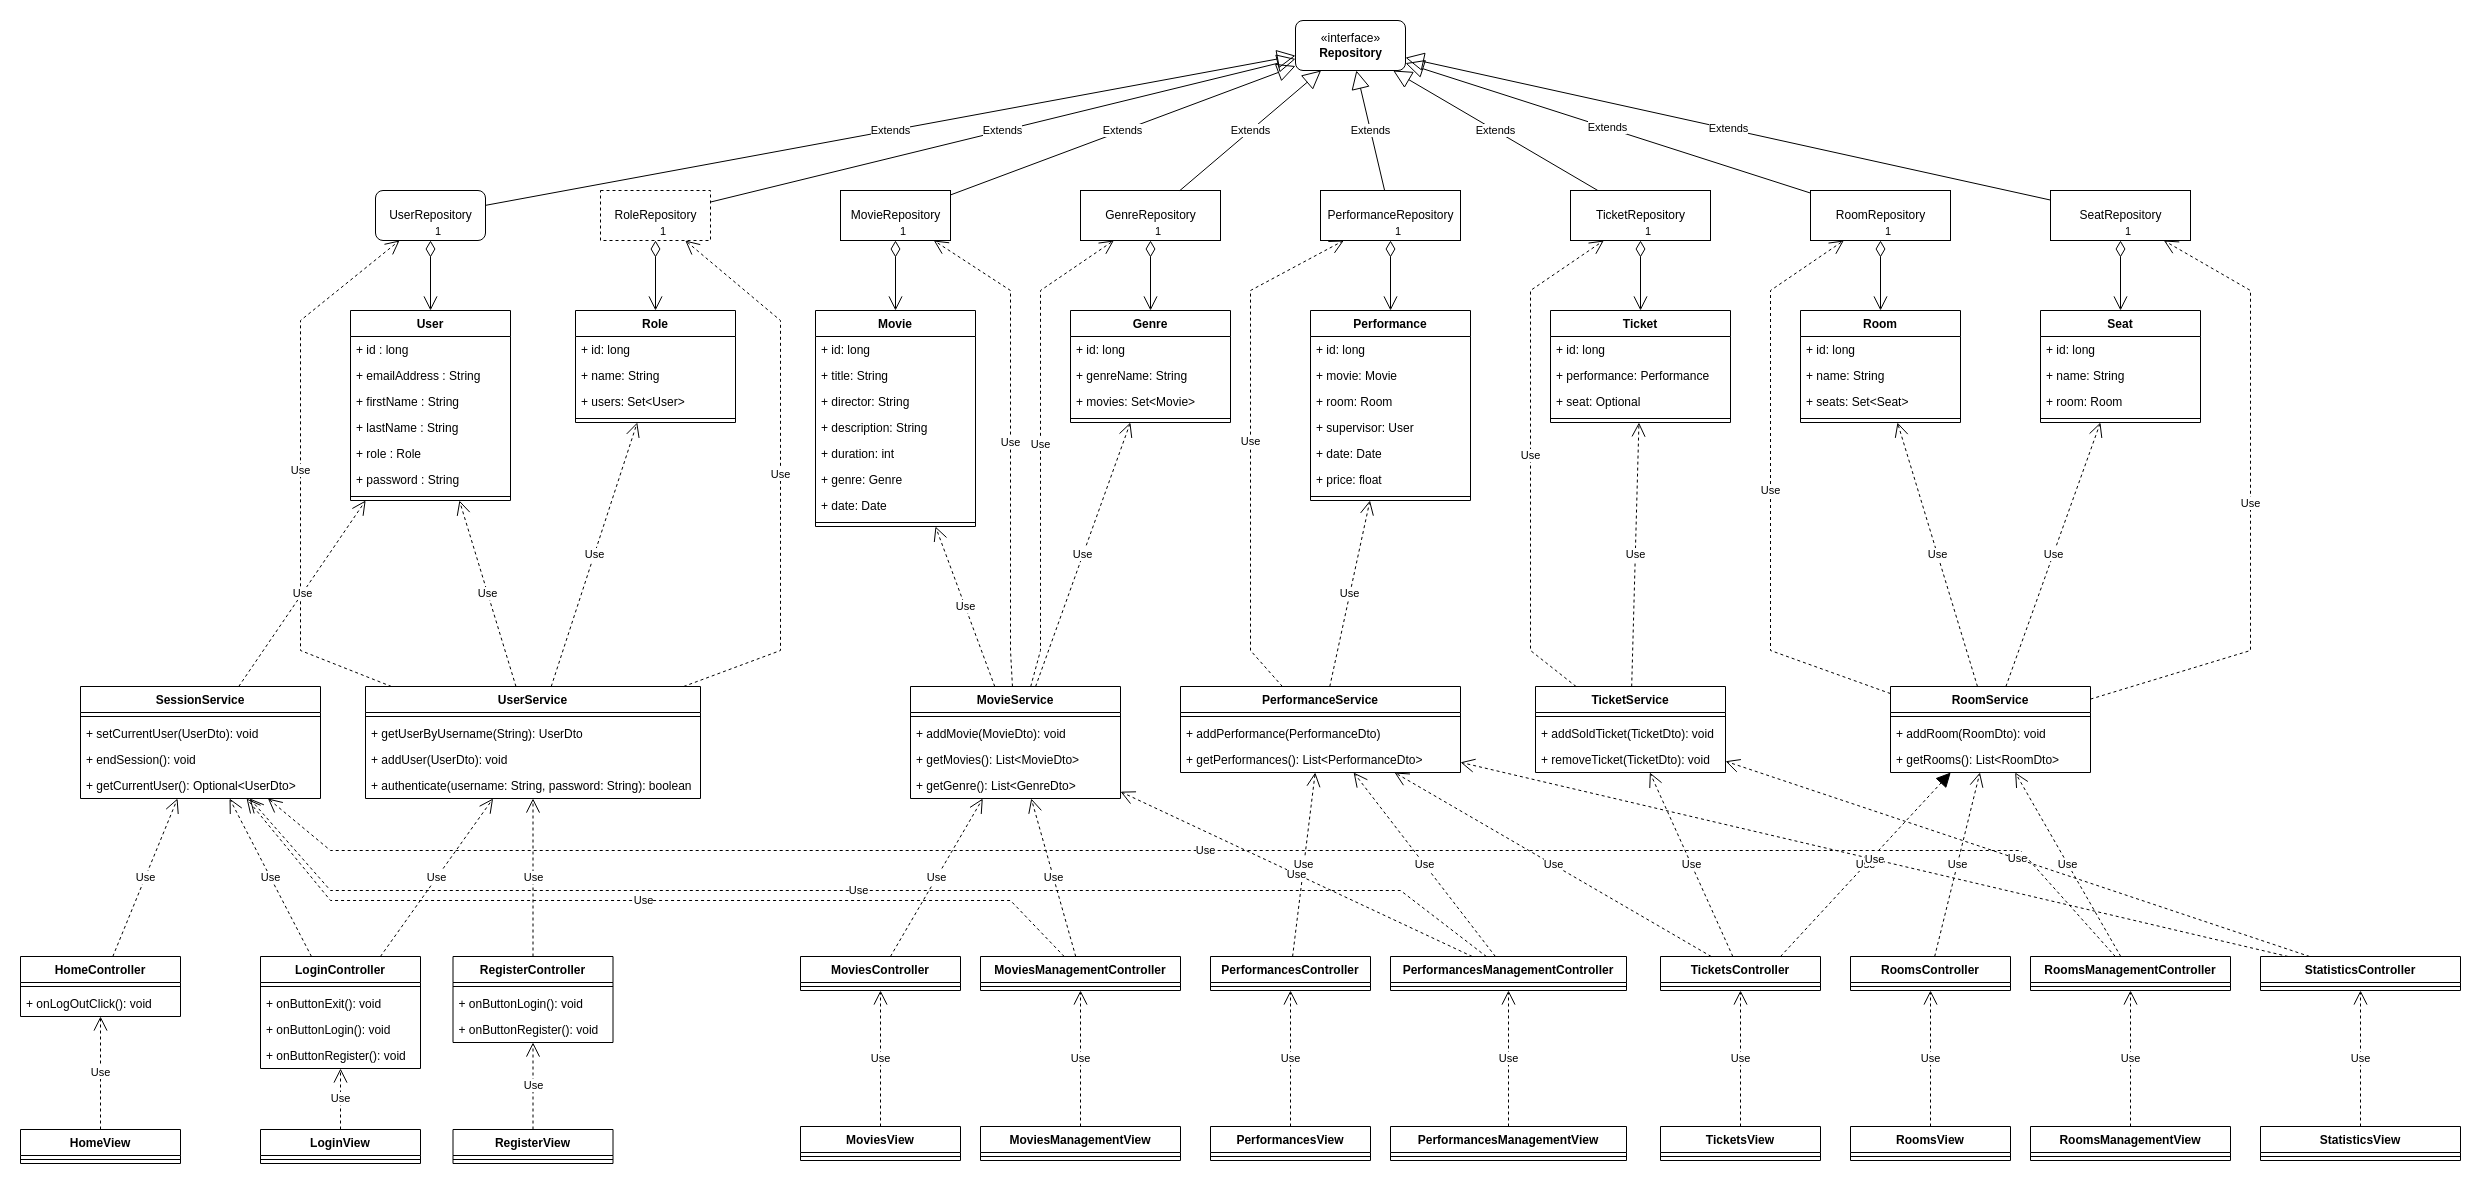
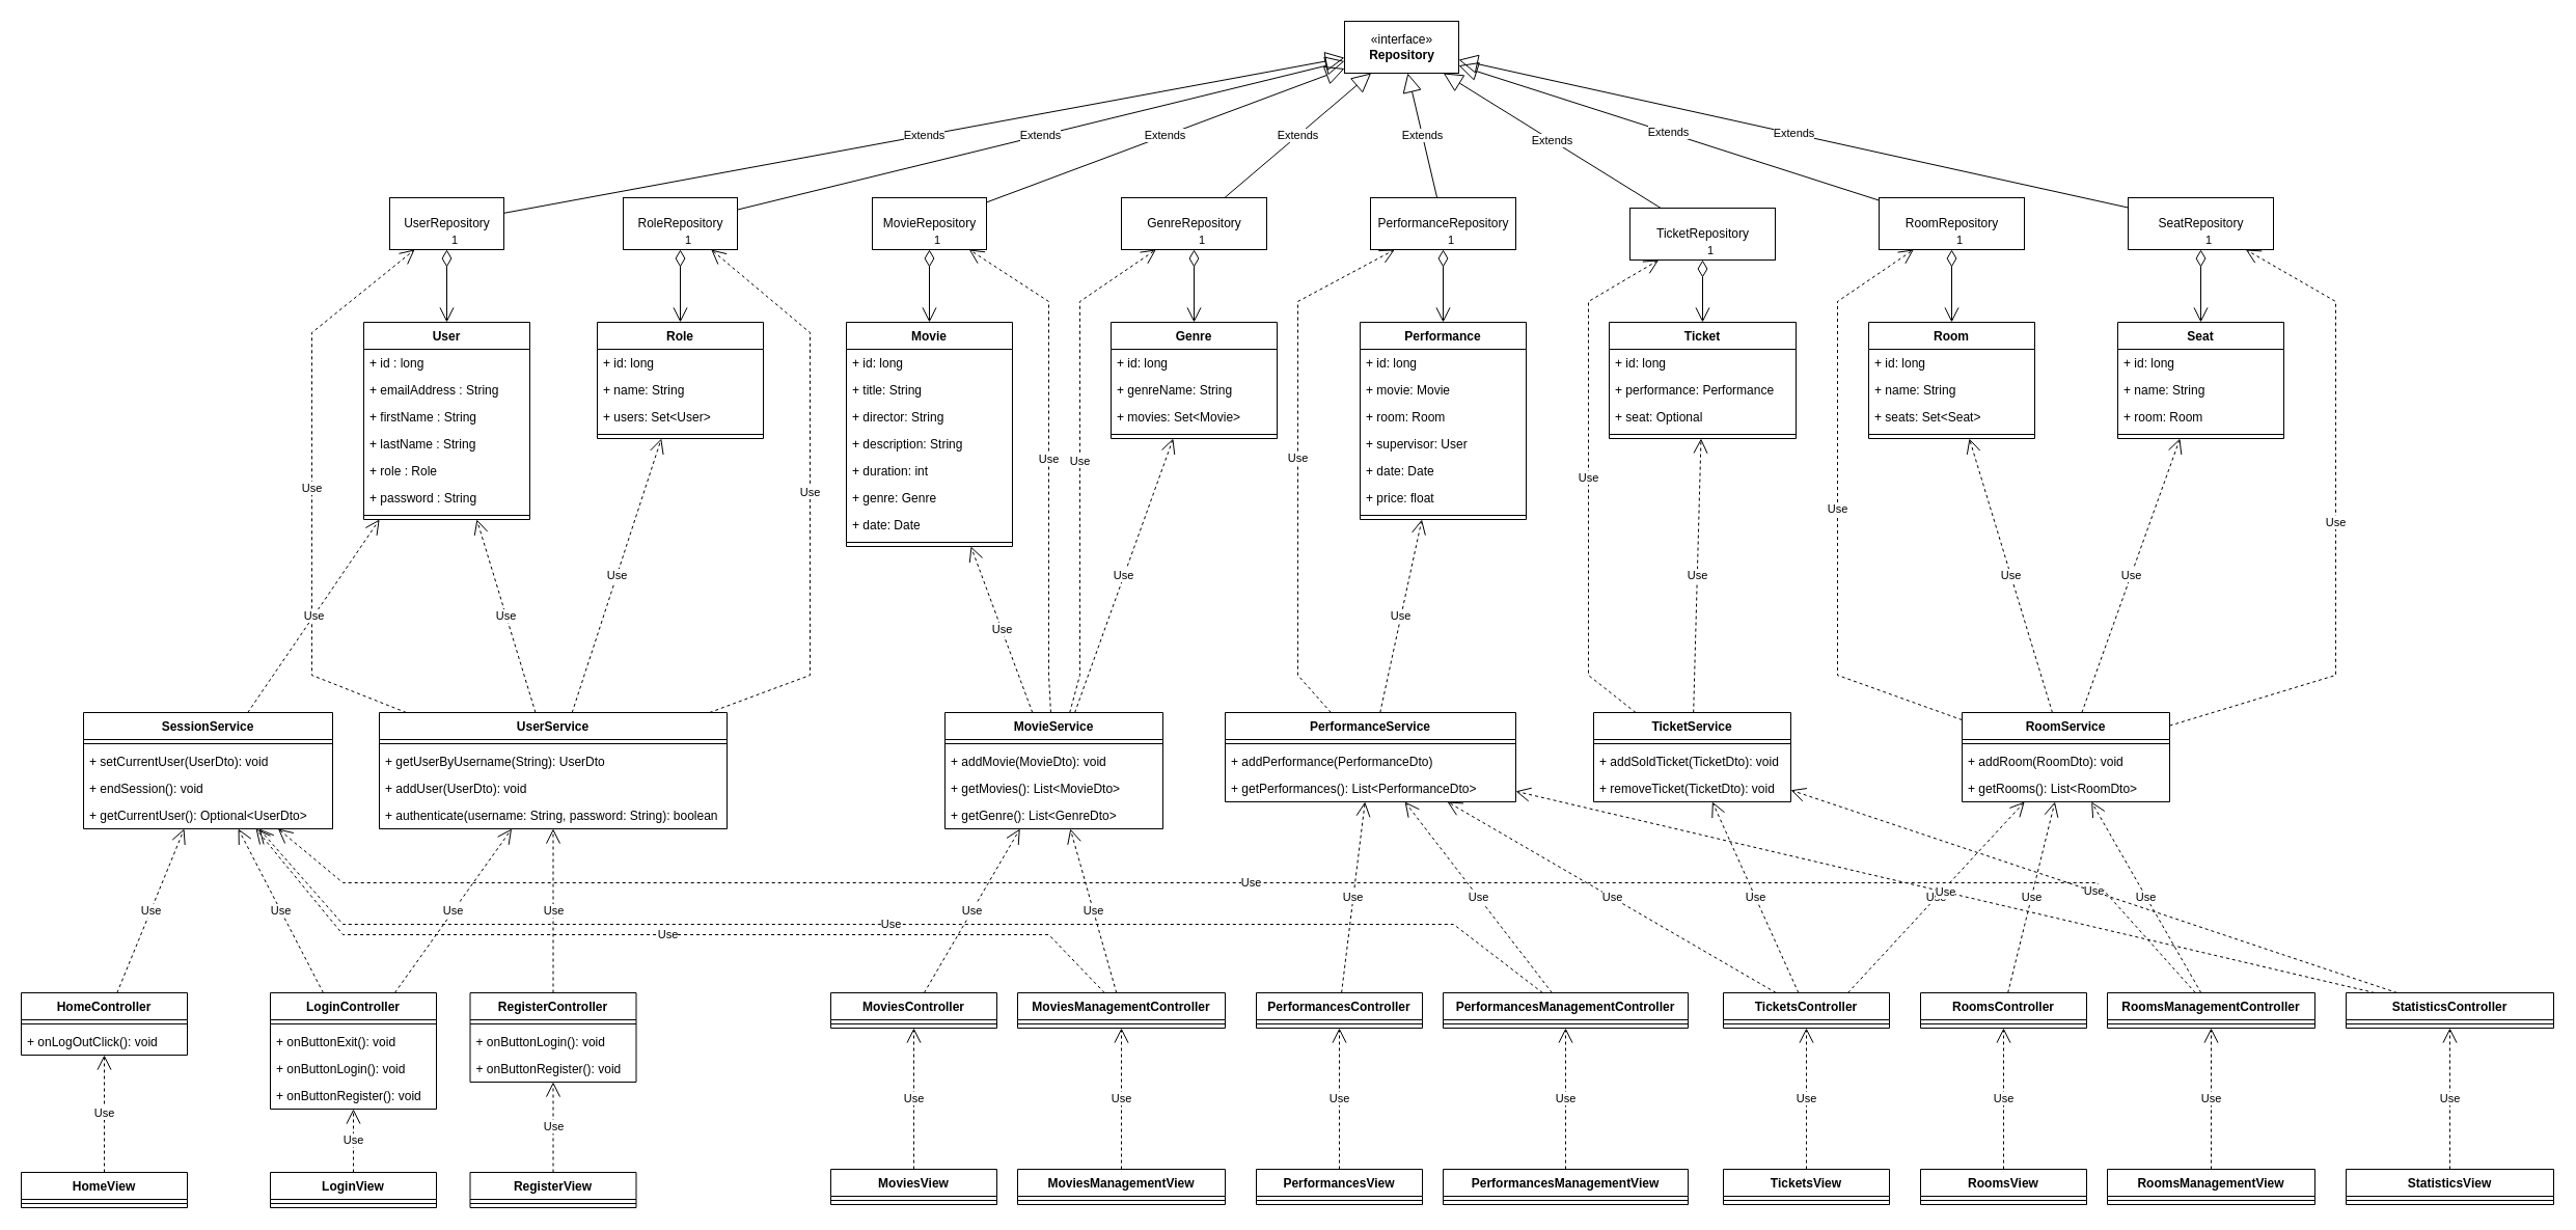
- <mxCell id="2" value="«interface»&lt;br&gt;&lt;b&gt;Repository&lt;br&gt;&lt;/b&gt;" style="html=1;rounded=1;" parent="1" vertex="1"><mxGeometry x="1295" y="20" width="110" height="50" as="geometry" /></mxCell>
+ <mxCell id="2" value="«interface»&lt;br&gt;&lt;b&gt;Repository&lt;br&gt;&lt;/b&gt;" style="html=1;" parent="1" vertex="1"><mxGeometry x="1295" y="20" width="110" height="50" as="geometry" /></mxCell>
- <mxCell id="3" value="UserRepository" style="html=1;rounded=1;" parent="1" vertex="1"><mxGeometry x="375" y="190" width="110" height="50" as="geometry" /></mxCell>
+ <mxCell id="3" value="UserRepository" style="html=1;" parent="1" vertex="1"><mxGeometry x="375" y="190" width="110" height="50" as="geometry" /></mxCell>
- <mxCell id="6" value="RoleRepository" style="html=1;dashed=1;" parent="1" vertex="1"><mxGeometry x="600" y="190" width="110" height="50" as="geometry" /></mxCell>
+ <mxCell id="6" value="RoleRepository" style="html=1;" parent="1" vertex="1"><mxGeometry x="600" y="190" width="110" height="50" as="geometry" /></mxCell>
- <mxCell id="8" value="TicketRepository" style="html=1;" parent="1" vertex="1"><mxGeometry x="1570" y="190" width="140" height="50" as="geometry" /></mxCell>
+ <mxCell id="8" value="TicketRepository" style="html=1;" parent="1" vertex="1"><mxGeometry x="1570" y="200" width="140" height="50" as="geometry" /></mxCell>
- <mxCell id="185" value="Use" style="endArrow=block;endSize=12;dashed=1;html=1;rounded=0;exitX=0.75;exitY=0;exitDx=0;exitDy=0;" edge="1" parent="1" source="162" target="131"><mxGeometry width="160" relative="1" as="geometry"><mxPoint x="1954.18" y="976" as="sourcePoint" /><mxPoint x="1999.426" y="792" as="targetPoint" /></mxGeometry></mxCell>
+ <mxCell id="185" value="Use" style="endArrow=open;endSize=12;dashed=1;html=1;rounded=0;exitX=0.75;exitY=0;exitDx=0;exitDy=0;" edge="1" parent="1" source="162" target="131"><mxGeometry width="160" relative="1" as="geometry"><mxPoint x="1954.18" y="976" as="sourcePoint" /><mxPoint x="1999.426" y="792" as="targetPoint" /></mxGeometry></mxCell>
- <mxCell id="189" value="Use" style="endArrow=open;endSize=12;dashed=1;html=1;rounded=0;" edge="1" parent="1" source="158" target="104"><mxGeometry width="160" relative="1" as="geometry"><mxPoint x="1302.09" y="966" as="sourcePoint" /><mxPoint x="1324.713" y="782" as="targetPoint" /></mxGeometry></mxCell>
